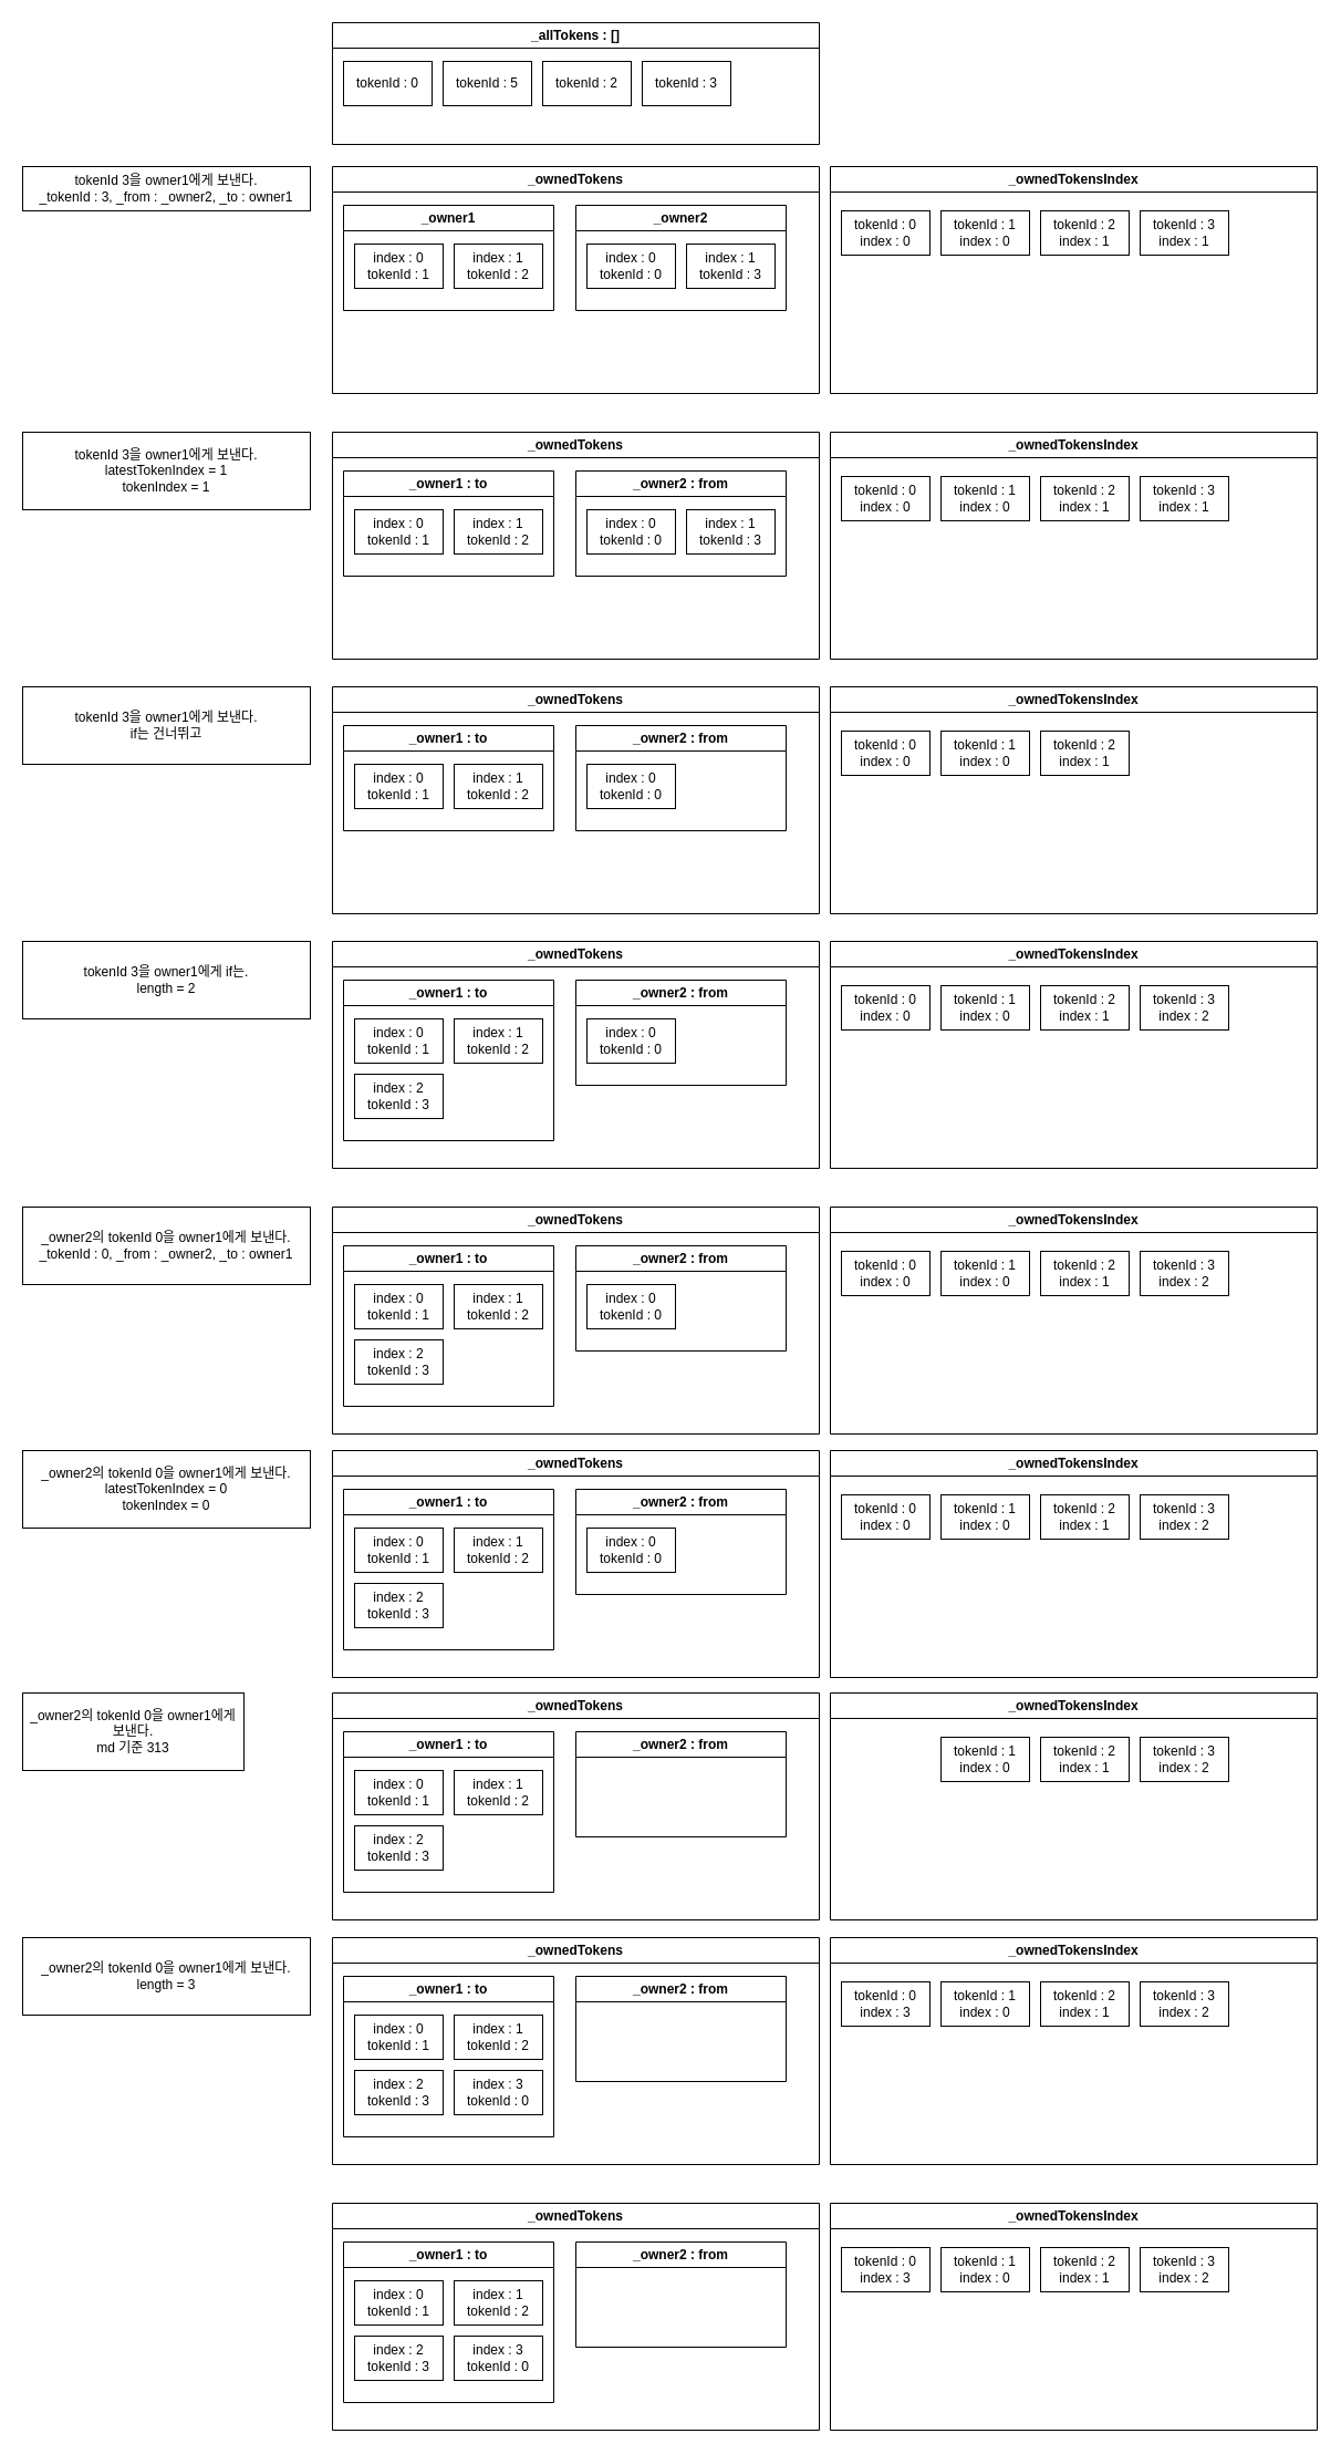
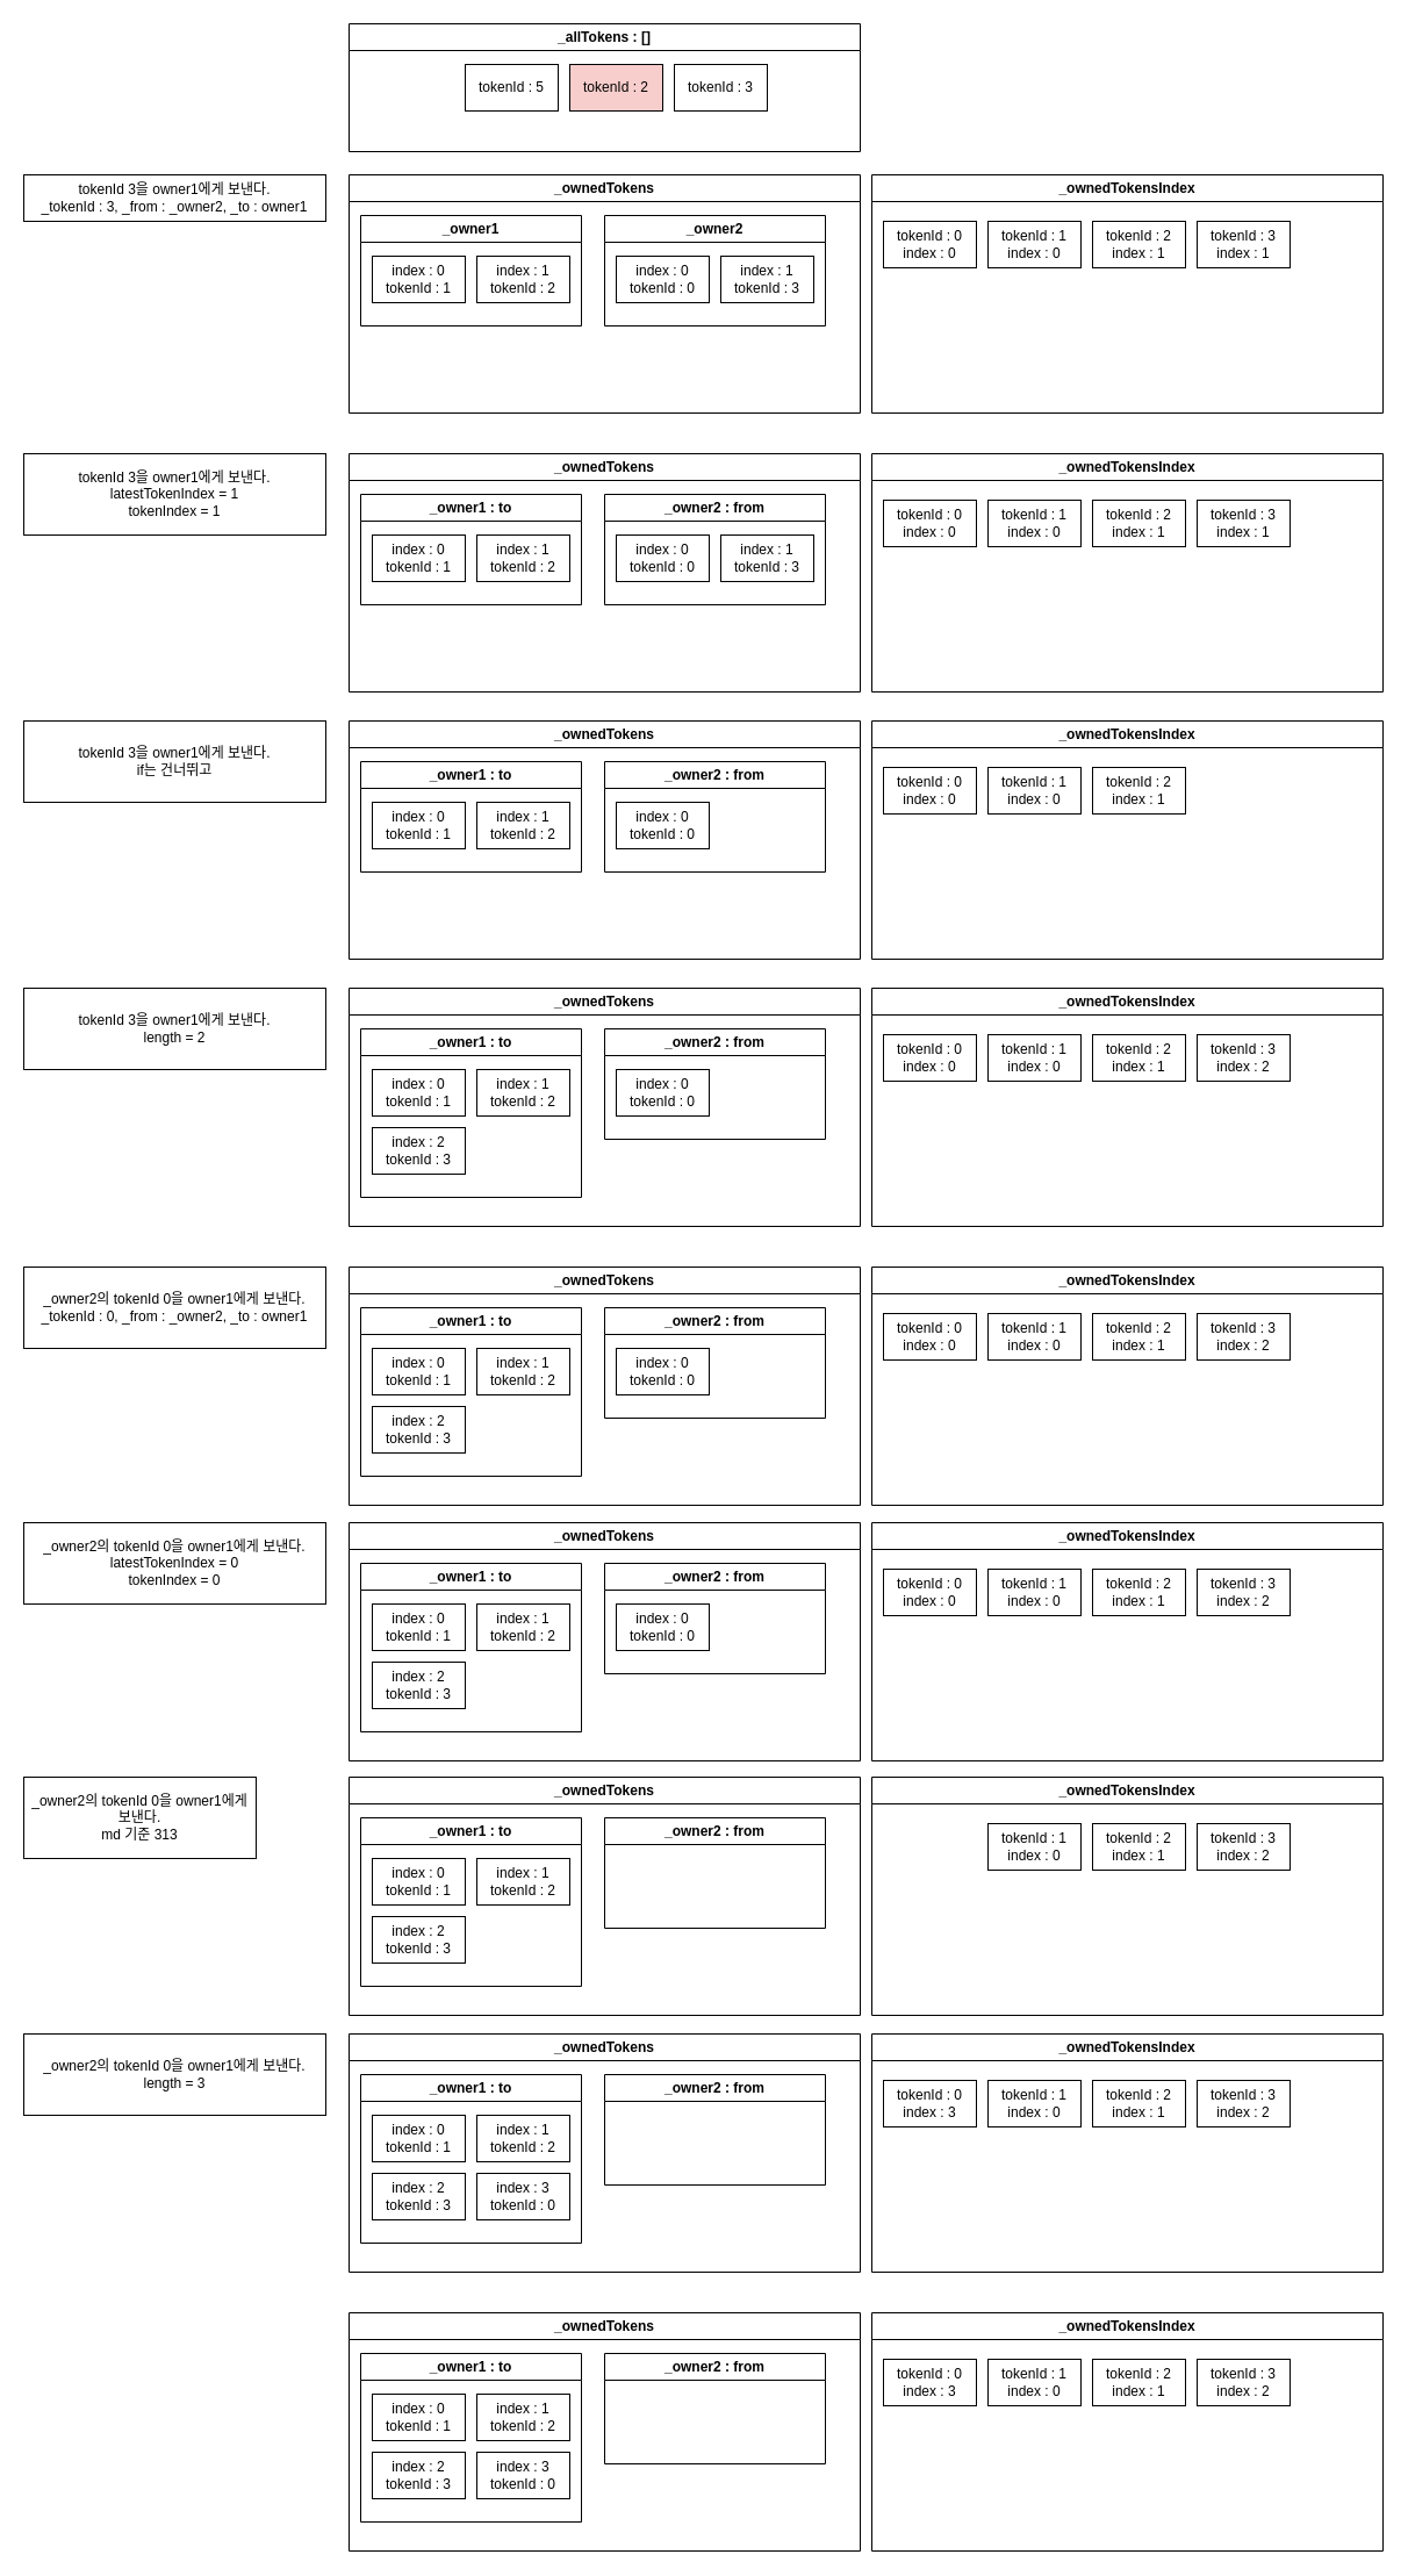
- <mxCell id="3" value="tokenId : 0" style="rounded=0;whiteSpace=wrap;html=1;" vertex="1" parent="2"><mxGeometry x="10" y="35" width="80" height="40" as="geometry" /></mxCell>
- <mxCell id="5" value="tokenId : 2" style="rounded=0;whiteSpace=wrap;html=1;" vertex="1" parent="2"><mxGeometry x="190" y="35" width="80" height="40" as="geometry" /></mxCell>
+ <mxCell id="5" value="tokenId : 2" style="rounded=0;whiteSpace=wrap;html=1;fillColor=#f8cecc;" vertex="1" parent="2"><mxGeometry x="190" y="35" width="80" height="40" as="geometry" /></mxCell>
- <mxCell id="56" value="tokenId 3을 owner1에게 if는.&lt;br&gt;length = 2" style="rounded=0;whiteSpace=wrap;html=1;" vertex="1" parent="1"><mxGeometry x="20" y="850" width="260" height="70" as="geometry" /></mxCell>
+ <mxCell id="56" value="tokenId 3을 owner1에게 보낸다.&lt;br&gt;length = 2" style="rounded=0;whiteSpace=wrap;html=1;" vertex="1" parent="1"><mxGeometry x="20" y="850" width="260" height="70" as="geometry" /></mxCell>
